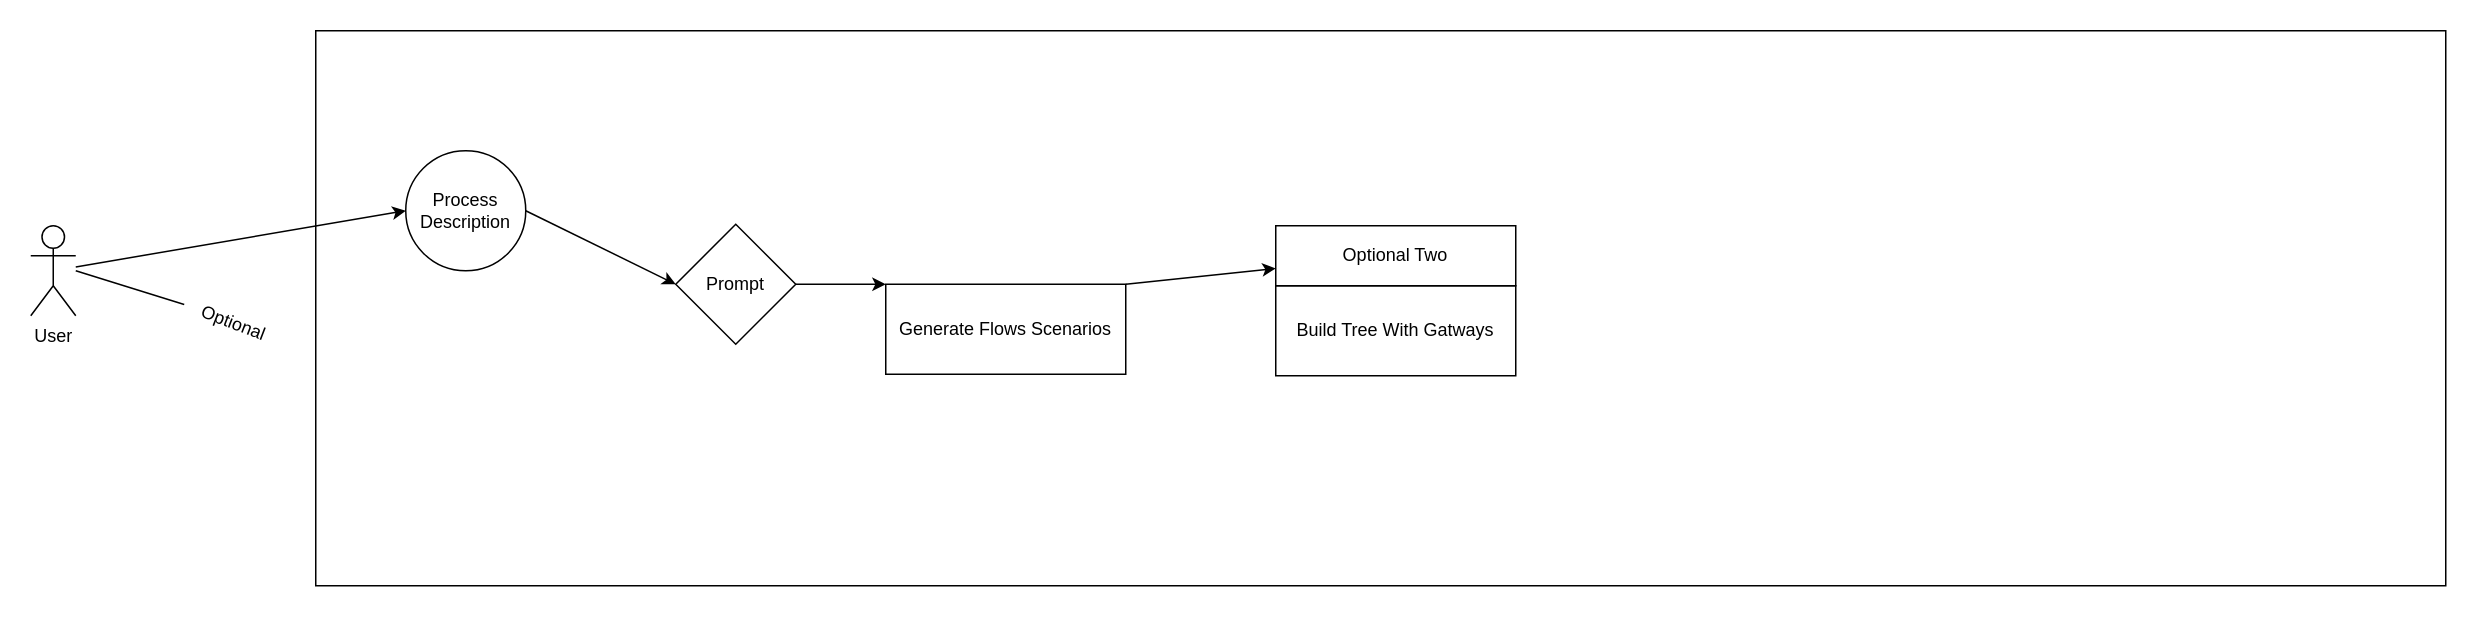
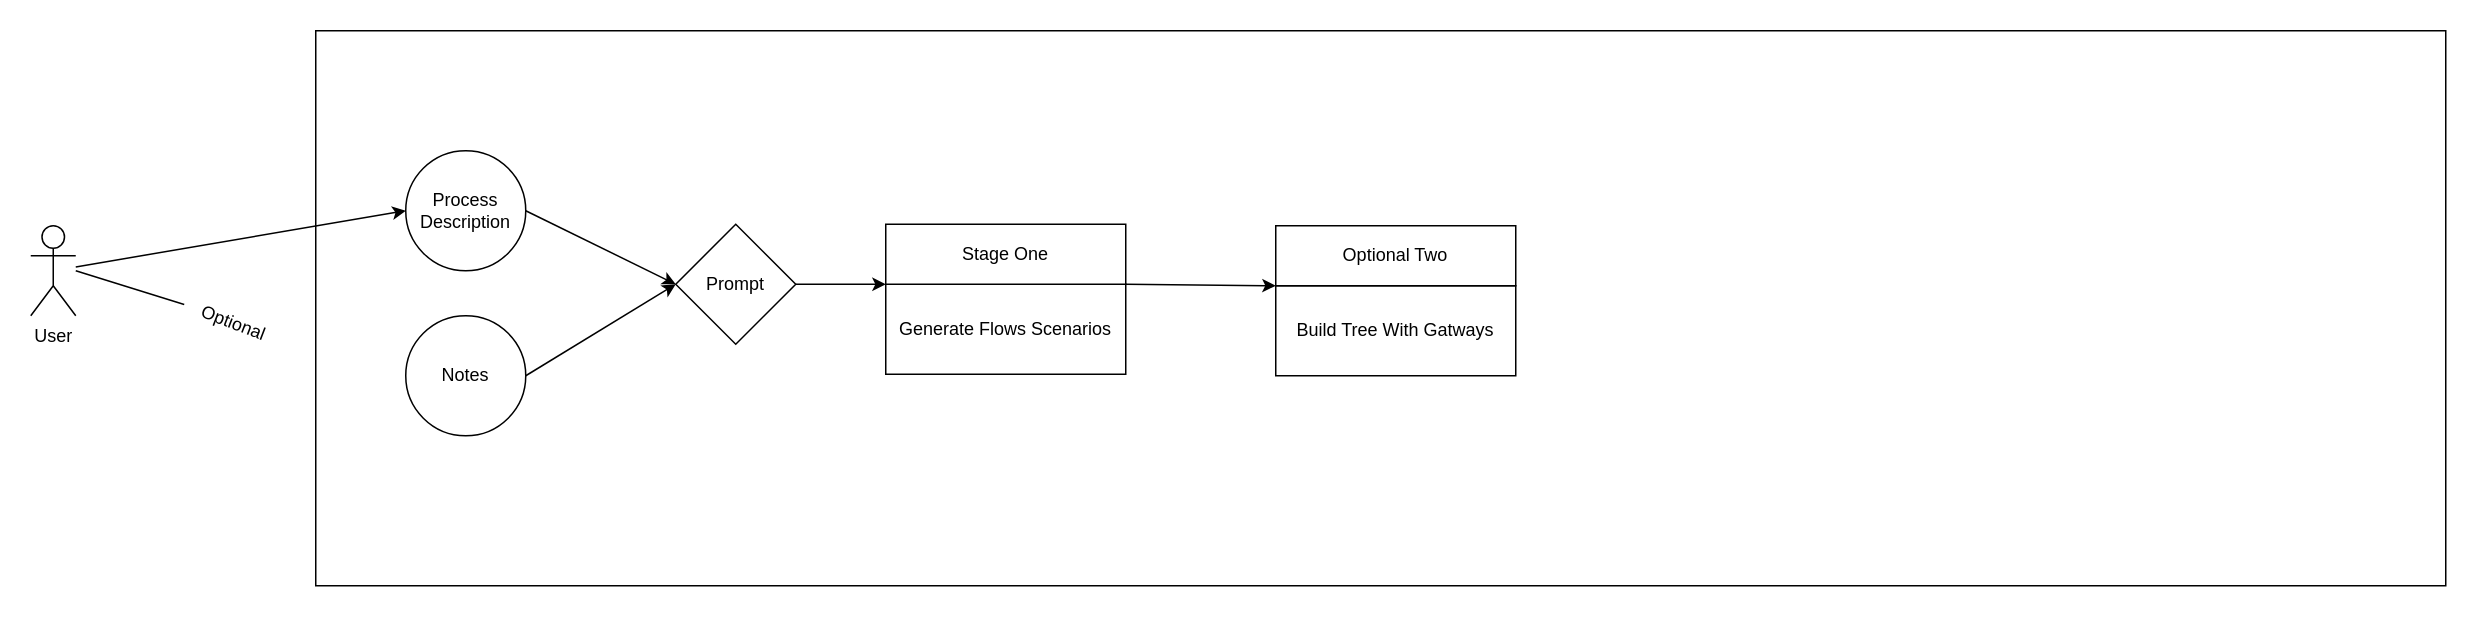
+ <mxCell id="10" value="Stage One" style="rounded=0;whiteSpace=wrap;html=1;" vertex="1" parent="1"><mxGeometry x="590" y="149" width="160" height="40" as="geometry" /></mxCell>
- <mxCell id="17" value="" style="endArrow=classic;html=1;rounded=0;exitX=1;exitY=0;exitDx=0;exitDy=0;" edge="1" parent="1" source="9" target="16"><mxGeometry width="50" height="50" relative="1" as="geometry"><mxPoint x="820" y="280" as="sourcePoint" /><mxPoint x="880" y="280" as="targetPoint" /></mxGeometry></mxCell>
+ <mxCell id="17" value="" style="endArrow=classic;html=1;rounded=0;exitX=1;exitY=0;exitDx=0;exitDy=0;entryX=0;entryY=0;entryDx=0;entryDy=0;" edge="1" parent="1" source="9" target="15"><mxGeometry width="50" height="50" relative="1" as="geometry"><mxPoint x="820" y="280" as="sourcePoint" /><mxPoint x="880" y="280" as="targetPoint" /></mxGeometry></mxCell>
+ <mxCell id="13" value="" style="endArrow=classic;html=1;rounded=0;exitX=1;exitY=0.5;exitDx=0;exitDy=0;entryX=0;entryY=0.5;entryDx=0;entryDy=0;" edge="1" parent="1" source="4" target="11"><mxGeometry width="50" height="50" relative="1" as="geometry"><mxPoint x="390" y="320" as="sourcePoint" /><mxPoint x="440" y="270" as="targetPoint" /></mxGeometry></mxCell>
+ <mxCell id="4" value="Notes" style="ellipse;whiteSpace=wrap;html=1;aspect=fixed;" vertex="1" parent="1"><mxGeometry x="270" y="210" width="80" height="80" as="geometry" /></mxCell>
